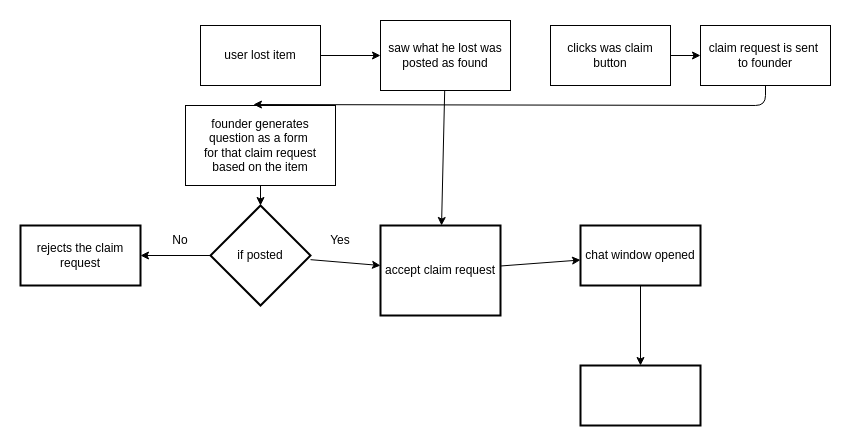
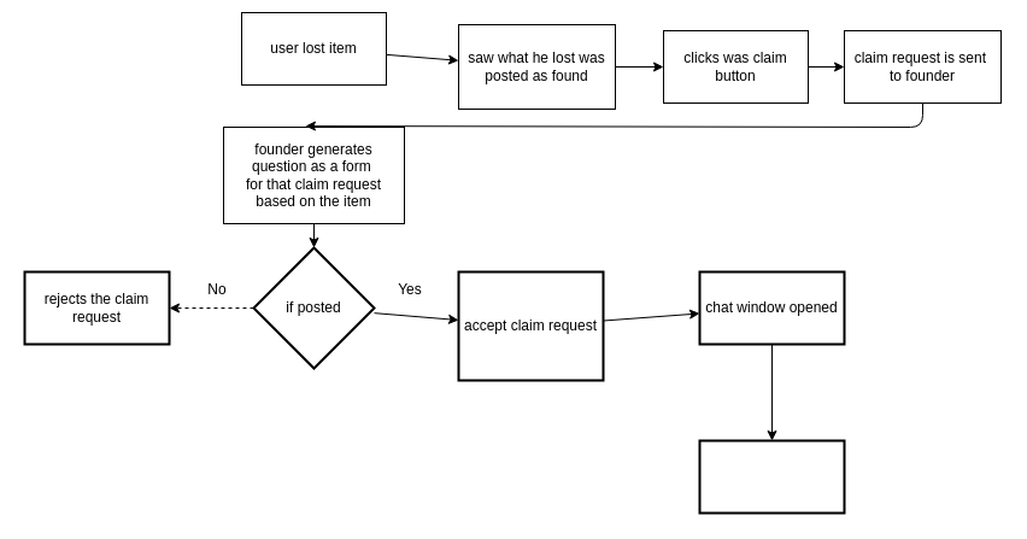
- <mxCell id="3" value="user lost item" style="rounded=0;whiteSpace=wrap;html=1;" parent="1" vertex="1"><mxGeometry x="200" y="25" width="120" height="60" as="geometry" /></mxCell>
+ <mxCell id="3" value="user lost item" style="rounded=0;whiteSpace=wrap;html=1;" parent="1" vertex="1"><mxGeometry x="200" y="10" width="120" height="60" as="geometry" /></mxCell>
- <mxCell id="4" value="" style="edgeStyle=none;html=1;" parent="1" source="5" target="17" edge="1"><mxGeometry relative="1" as="geometry" /></mxCell>
+ <mxCell id="4" value="" style="edgeStyle=none;html=1;" parent="1" source="5" target="7" edge="1"><mxGeometry relative="1" as="geometry" /></mxCell>
- <mxCell id="12" value="" style="edgeStyle=none;html=1;" parent="1" source="14" target="15" edge="1"><mxGeometry relative="1" as="geometry" /></mxCell>
+ <mxCell id="12" value="" style="edgeStyle=none;html=1;dashed=1;" parent="1" source="14" target="15" edge="1"><mxGeometry relative="1" as="geometry" /></mxCell>
